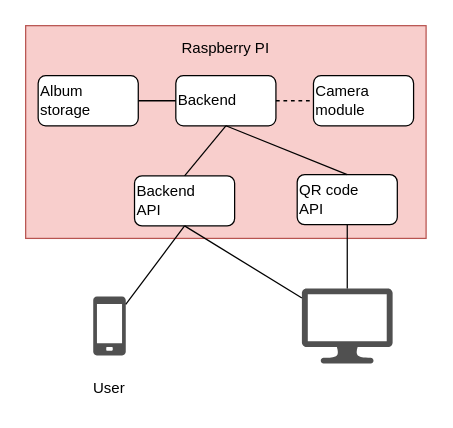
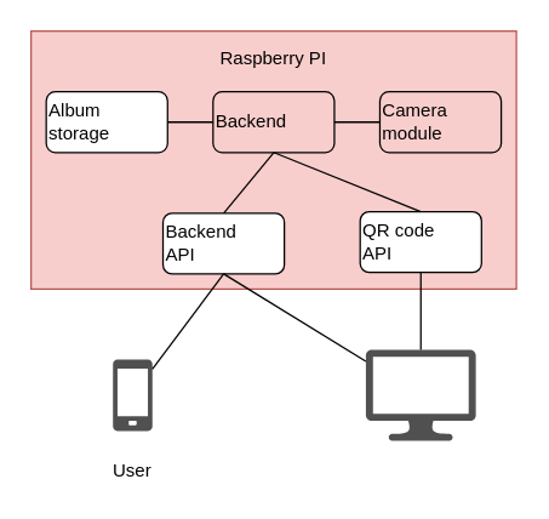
- <mxCell id="5" value="Backend" style="rounded=1;whiteSpace=wrap;html=1;align=left;" vertex="1" parent="4"><mxGeometry width="80" height="40" as="geometry" /></mxCell>
+ <mxCell id="5" value="Backend" style="rounded=1;whiteSpace=wrap;html=1;align=left;fillColor=#f8cecc;" vertex="1" parent="4"><mxGeometry width="80" height="40" as="geometry" /></mxCell>
- <mxCell id="9" value="" style="endArrow=none;html=1;exitX=1;exitY=0.5;exitDx=0;exitDy=0;entryX=0;entryY=0.5;entryDx=0;entryDy=0;dashed=1;" edge="1" parent="1" source="5" target="8"><mxGeometry width="50" height="50" relative="1" as="geometry"><mxPoint x="170" y="100" as="sourcePoint" /><mxPoint x="220" y="50" as="targetPoint" /></mxGeometry></mxCell>
+ <mxCell id="9" value="" style="endArrow=none;html=1;exitX=1;exitY=0.5;exitDx=0;exitDy=0;entryX=0;entryY=0.5;entryDx=0;entryDy=0;" edge="1" parent="1" source="5" target="8"><mxGeometry width="50" height="50" relative="1" as="geometry"><mxPoint x="170" y="100" as="sourcePoint" /><mxPoint x="220" y="50" as="targetPoint" /></mxGeometry></mxCell>
- <mxCell id="8" value="Camera&lt;br&gt;module" style="rounded=1;whiteSpace=wrap;html=1;align=left;" vertex="1" parent="1"><mxGeometry x="250" y="60" width="80" height="40" as="geometry" /></mxCell>
+ <mxCell id="8" value="Camera&lt;br&gt;module" style="rounded=1;whiteSpace=wrap;html=1;align=left;fillColor=#f8cecc;" vertex="1" parent="1"><mxGeometry x="250" y="60" width="80" height="40" as="geometry" /></mxCell>
